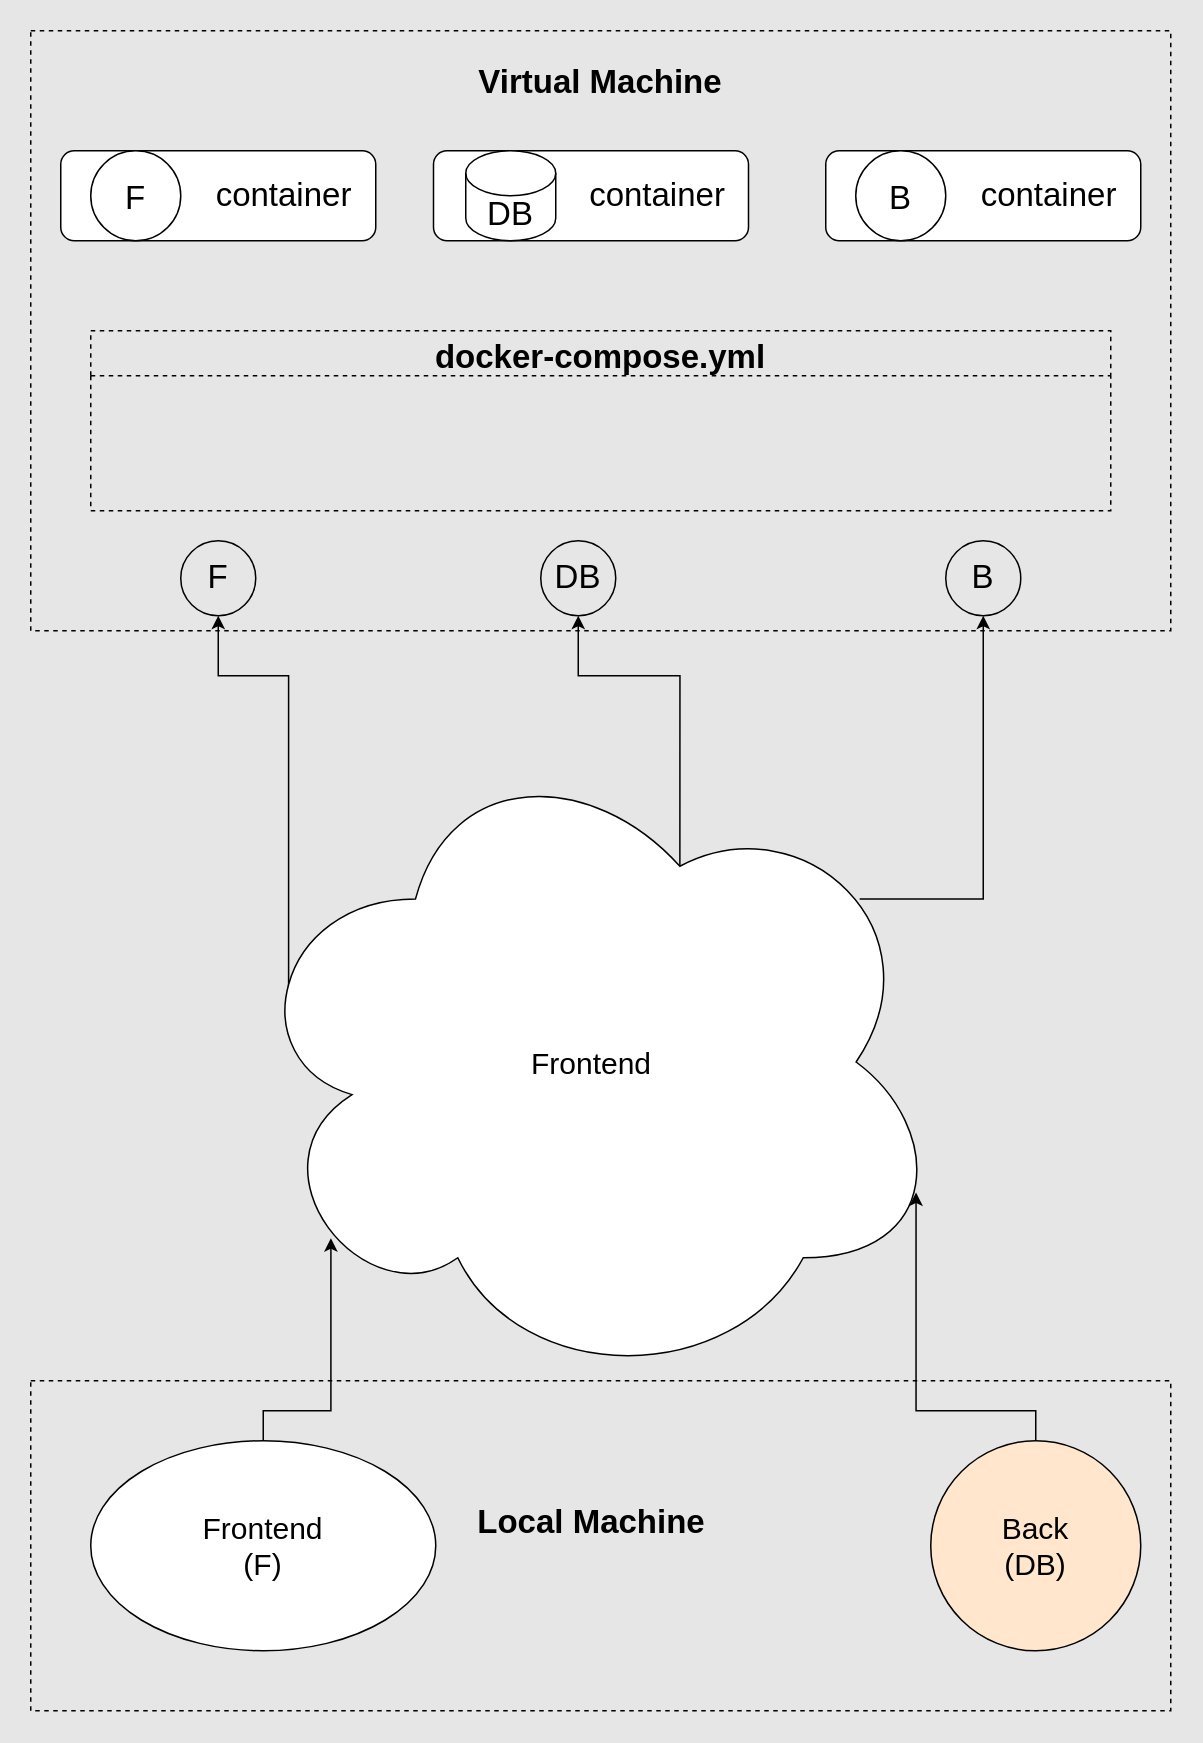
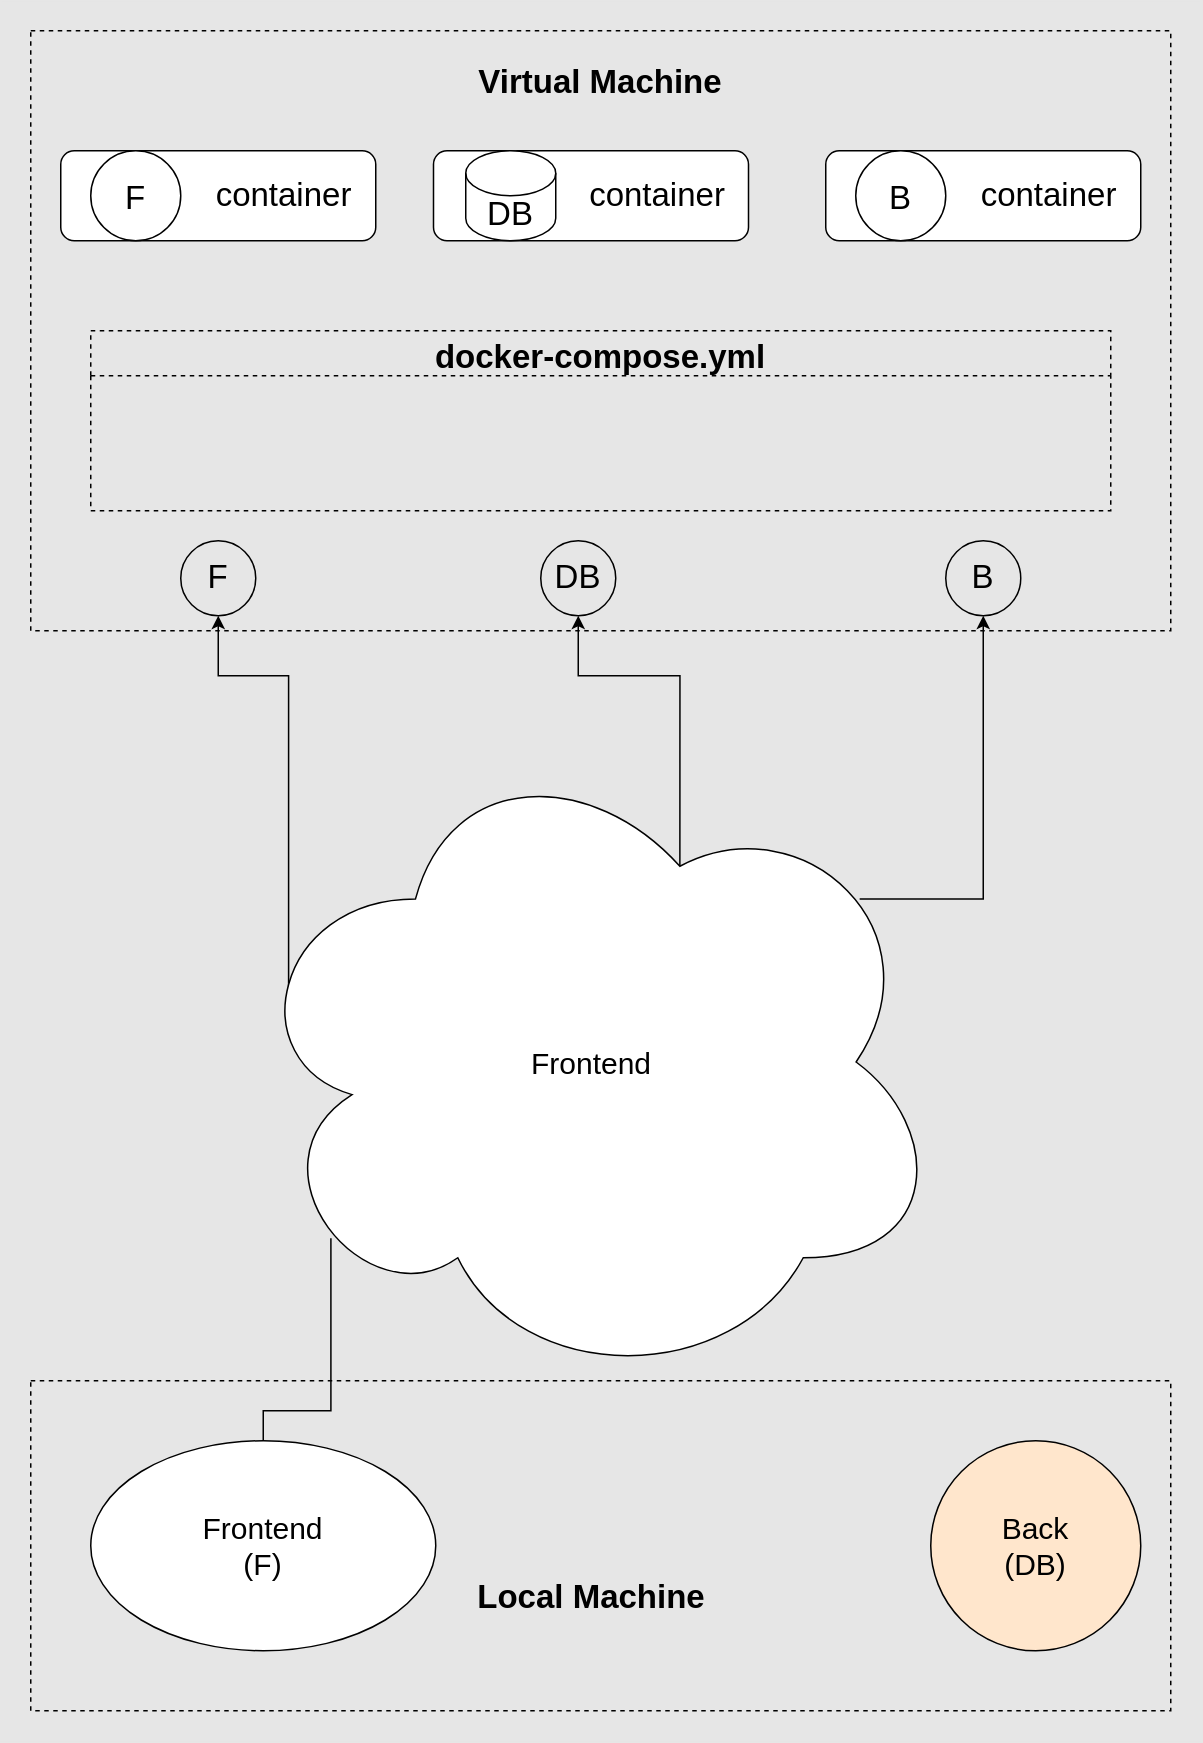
- <mxCell id="2" style="edgeStyle=orthogonalEdgeStyle;rounded=0;orthogonalLoop=1;jettySize=auto;html=1;entryX=0.13;entryY=0.77;entryDx=0;entryDy=0;entryPerimeter=0;fontSize=20;" parent="1" source="3" target="9" edge="1"><mxGeometry relative="1" as="geometry" /></mxCell>
+ <mxCell id="2" style="edgeStyle=orthogonalEdgeStyle;rounded=0;orthogonalLoop=1;jettySize=auto;html=1;entryX=0.13;entryY=0.77;entryDx=0;entryDy=0;entryPerimeter=0;fontSize=20;endArrow=none;" parent="1" source="3" target="9" edge="1"><mxGeometry relative="1" as="geometry" /></mxCell>
- <mxCell id="4" style="edgeStyle=orthogonalEdgeStyle;rounded=0;orthogonalLoop=1;jettySize=auto;html=1;entryX=0.96;entryY=0.7;entryDx=0;entryDy=0;entryPerimeter=0;fontSize=20;" parent="1" source="5" target="9" edge="1"><mxGeometry relative="1" as="geometry" /></mxCell>
- <mxCell id="27" value="Local Machine" style="text;html=1;strokeColor=none;fillColor=none;align=center;verticalAlign=middle;whiteSpace=wrap;rounded=0;fontSize=22;fontStyle=1" parent="1" vertex="1"><mxGeometry x="314" y="1000" width="160" height="30" as="geometry" /></mxCell>
+ <mxCell id="27" value="Local Machine" style="text;html=1;strokeColor=none;fillColor=none;align=center;verticalAlign=middle;whiteSpace=wrap;rounded=0;fontSize=22;fontStyle=1" parent="1" vertex="1"><mxGeometry x="314" y="1050" width="160" height="30" as="geometry" /></mxCell>
